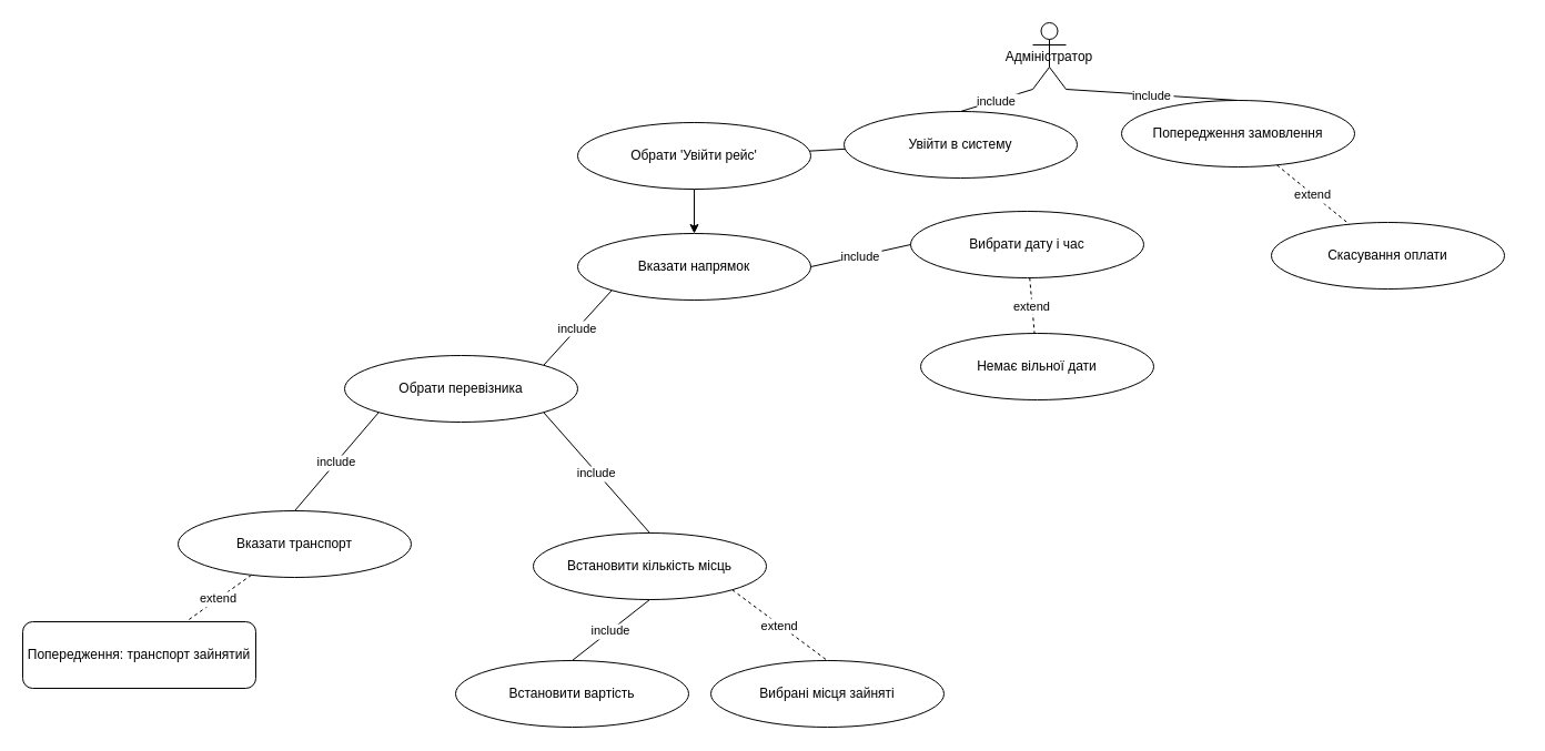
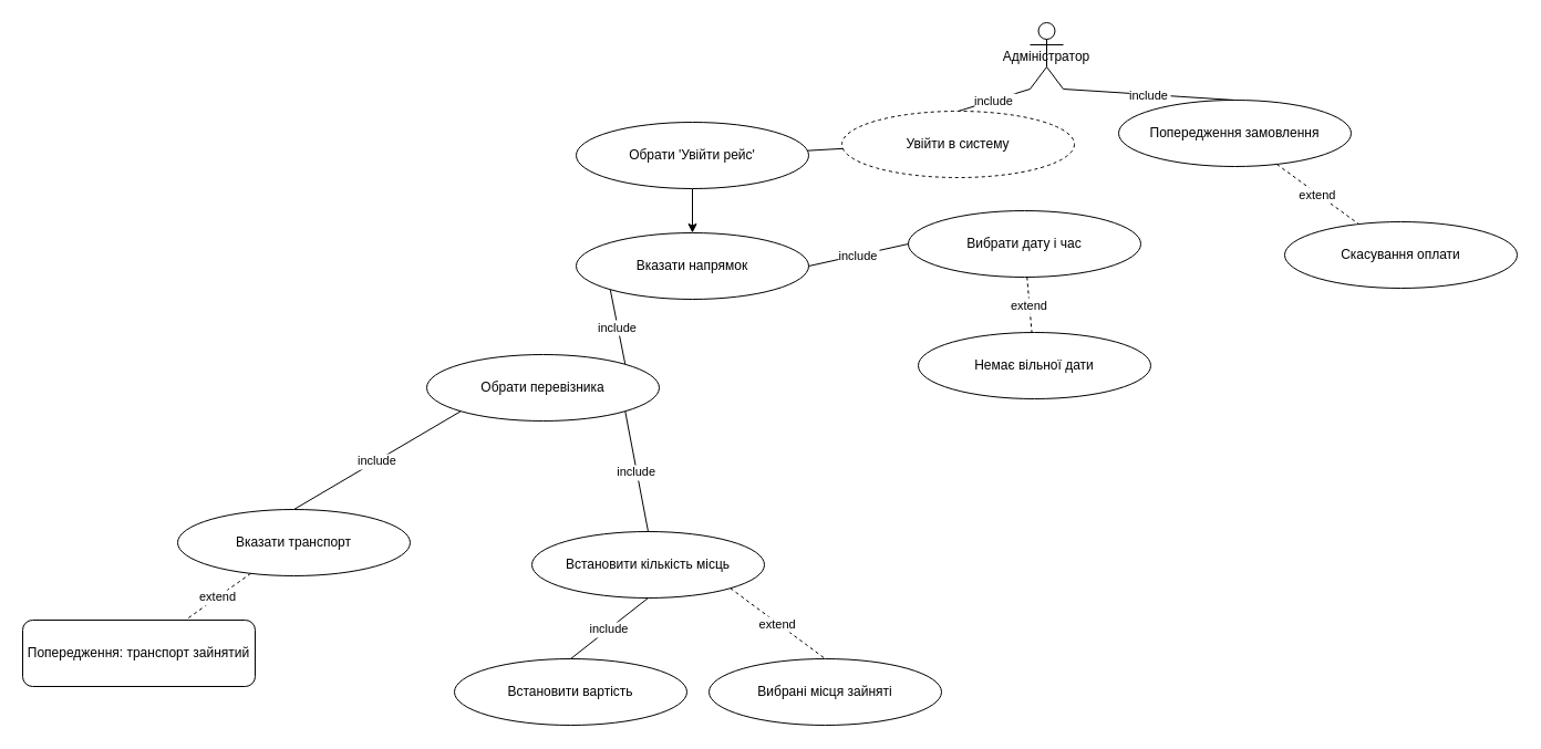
- <mxCell id="3" value="Увійти в систему" style="ellipse;whiteSpace=wrap;html=1;" parent="1" vertex="1"><mxGeometry x="760" y="100" width="210" height="60" as="geometry" /></mxCell>
+ <mxCell id="3" value="Увійти в систему" style="ellipse;whiteSpace=wrap;html=1;dashed=1;" parent="1" vertex="1"><mxGeometry x="760" y="100" width="210" height="60" as="geometry" /></mxCell>
- <mxCell id="15" value="Скасування оплати" style="ellipse;whiteSpace=wrap;html=1;" parent="1" vertex="1"><mxGeometry x="1145" y="200" width="210" height="60" as="geometry" /></mxCell>
+ <mxCell id="15" value="Скасування оплати" style="ellipse;whiteSpace=wrap;html=1;" parent="1" vertex="1"><mxGeometry x="1160" y="200" width="210" height="60" as="geometry" /></mxCell>
- <mxCell id="8" value="Обрати перевізника" style="ellipse;whiteSpace=wrap;html=1;" parent="1" vertex="1"><mxGeometry x="310" y="320" width="210" height="60" as="geometry" /></mxCell>
+ <mxCell id="8" value="Обрати перевізника" style="ellipse;whiteSpace=wrap;html=1;" parent="1" vertex="1"><mxGeometry x="385" y="320" width="210" height="60" as="geometry" /></mxCell>
